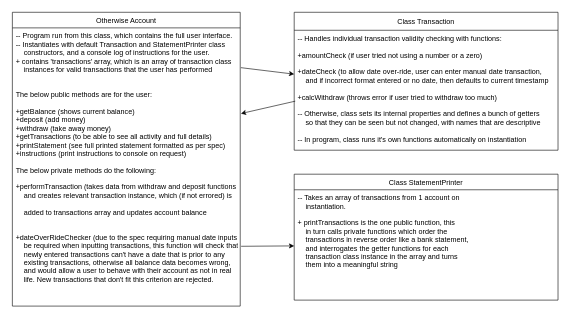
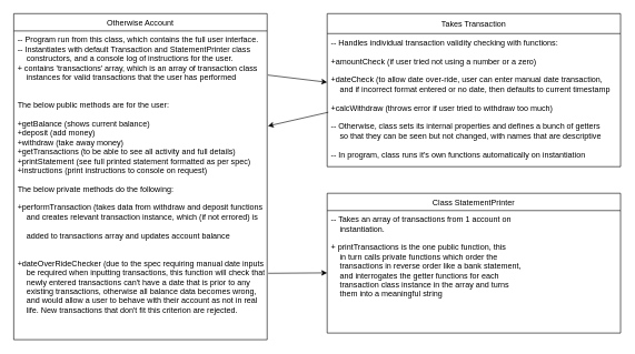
- <mxCell id="4" value="Class Transaction" style="swimlane;fontStyle=0;childLayout=stackLayout;horizontal=1;startSize=30;fillColor=none;horizontalStack=0;resizeParent=1;resizeParentMax=0;resizeLast=0;collapsible=1;marginBottom=0;" parent="1" vertex="1"><mxGeometry x="490" y="20" width="440" height="230" as="geometry" /></mxCell>
+ <mxCell id="4" value="Takes Transaction" style="swimlane;fontStyle=0;childLayout=stackLayout;horizontal=1;startSize=30;fillColor=none;horizontalStack=0;resizeParent=1;resizeParentMax=0;resizeLast=0;collapsible=1;marginBottom=0;" parent="1" vertex="1"><mxGeometry x="490" y="20" width="440" height="230" as="geometry" /></mxCell>
